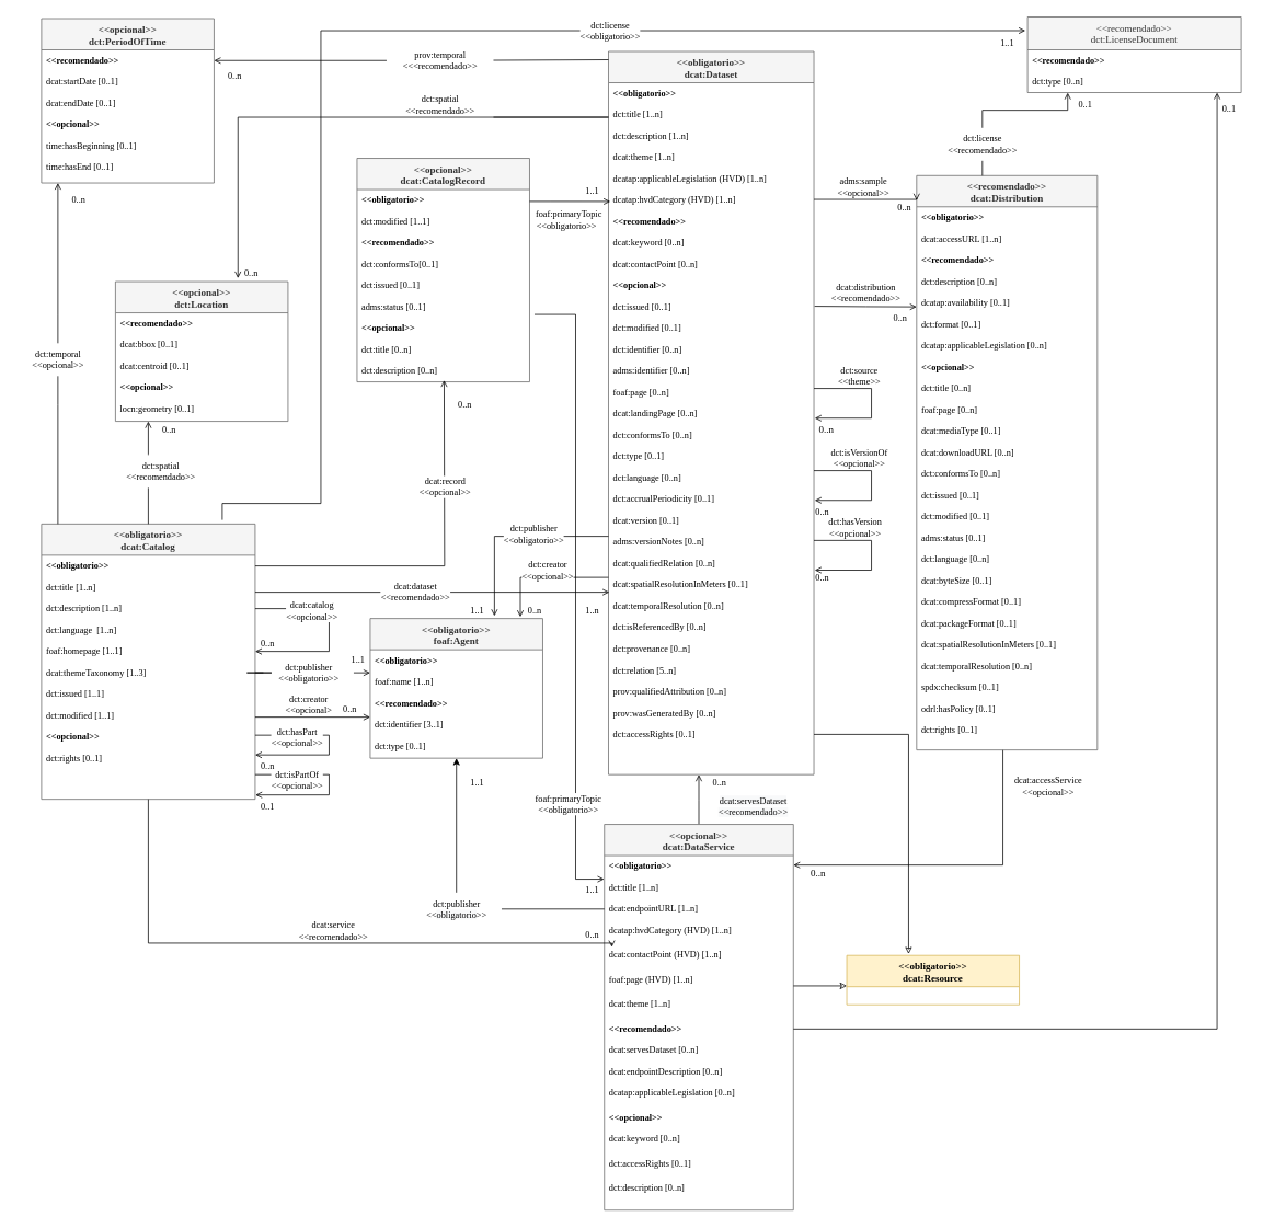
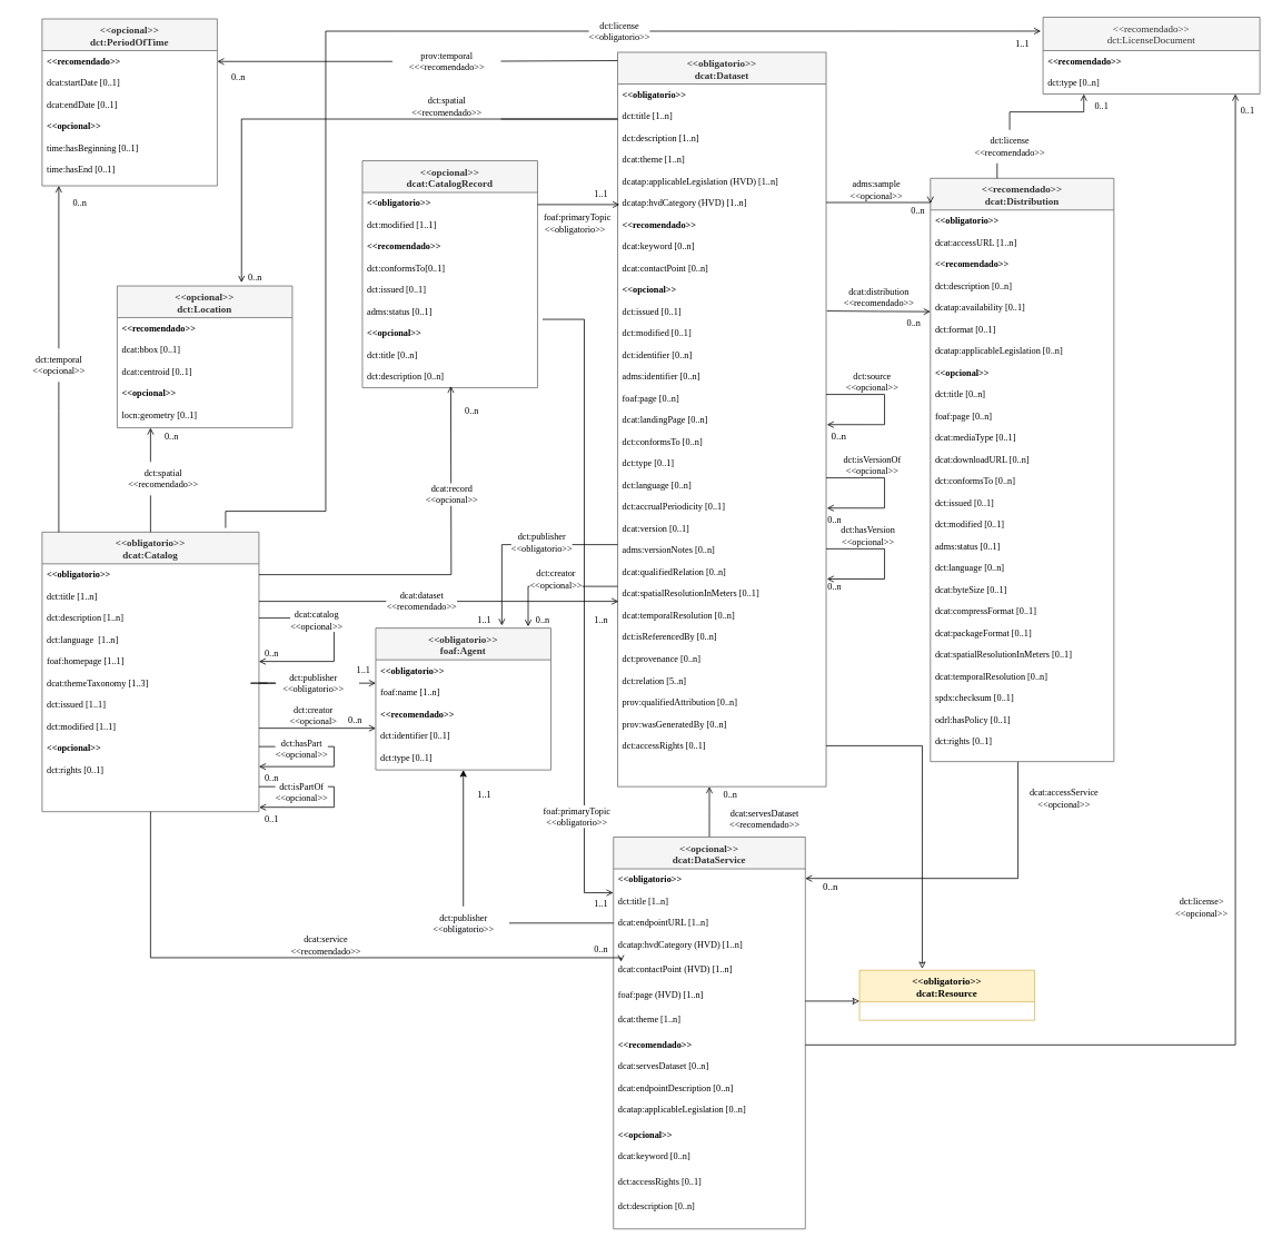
- <mxCell id="158" value="dct:license&lt;br&gt;&amp;lt;&amp;lt;recomendado&amp;gt;&amp;gt;" style="text;html=1;align=center;verticalAlign=middle;resizable=0;points=[];autosize=1;strokeColor=none;fillColor=none;fontSize=11;fontColor=#000000;fontFamily=Montserrat;fontSource=https%3A%2F%2Ffonts.googleapis.com%2Fcss%3Ffamily%3DMontserrat;" parent="1" vertex="1"><mxGeometry x="1130" y="155" width="130" height="40" as="geometry" /></mxCell>
+ <mxCell id="158" value="dct:license&lt;br&gt;&amp;lt;&amp;lt;recomendado&amp;gt;&amp;gt;" style="text;html=1;align=center;verticalAlign=middle;resizable=0;points=[];autosize=1;strokeColor=none;fillColor=none;fontSize=11;fontColor=#000000;fontFamily=Montserrat;fontSource=https%3A%2F%2Ffonts.googleapis.com%2Fcss%3Ffamily%3DMontserrat;" parent="1" vertex="1"><mxGeometry x="1145" y="155" width="130" height="40" as="geometry" /></mxCell>
- <mxCell id="188" value="dct:source&lt;br&gt;&amp;lt;&amp;lt;theme&amp;gt;&amp;gt;" style="text;html=1;align=center;verticalAlign=middle;resizable=0;points=[];autosize=1;strokeColor=none;fillColor=none;fontSize=11;fontFamily=Montserrat;fontSource=https%3A%2F%2Ffonts.googleapis.com%2Fcss%3Ffamily%3DMontserrat;" parent="1" vertex="1"><mxGeometry x="995" y="437" width="100" height="40" as="geometry" /></mxCell>
+ <mxCell id="188" value="dct:source&lt;br&gt;&amp;lt;&amp;lt;opcional&amp;gt;&amp;gt;" style="text;html=1;align=center;verticalAlign=middle;resizable=0;points=[];autosize=1;strokeColor=none;fillColor=none;fontSize=11;fontFamily=Montserrat;fontSource=https%3A%2F%2Ffonts.googleapis.com%2Fcss%3Ffamily%3DMontserrat;" parent="1" vertex="1"><mxGeometry x="995" y="437" width="100" height="40" as="geometry" /></mxCell>
- <mxCell id="127" value="dct:identifier [3..1]" style="text;align=left;verticalAlign=top;spacingLeft=4;spacingRight=4;overflow=hidden;rotatable=0;points=[[0,0.5],[1,0.5]];portConstraint=eastwest;fontSize=11;fontFamily=Montserrat;fontSource=https%3A%2F%2Ffonts.googleapis.com%2Fcss%3Ffamily%3DMontserrat;" parent="123" vertex="1"><mxGeometry y="116" width="210" height="26" as="geometry" /></mxCell>
+ <mxCell id="127" value="dct:identifier [0..1]" style="text;align=left;verticalAlign=top;spacingLeft=4;spacingRight=4;overflow=hidden;rotatable=0;points=[[0,0.5],[1,0.5]];portConstraint=eastwest;fontSize=11;fontFamily=Montserrat;fontSource=https%3A%2F%2Ffonts.googleapis.com%2Fcss%3Ffamily%3DMontserrat;" parent="123" vertex="1"><mxGeometry y="116" width="210" height="26" as="geometry" /></mxCell>
+ <mxCell id="157" value="dct:license&amp;gt;&lt;br&gt;&amp;lt;&amp;lt;opcional&amp;gt;&amp;gt;" style="text;html=1;align=center;verticalAlign=middle;resizable=0;points=[];autosize=1;strokeColor=none;fillColor=none;fontSize=11;fontColor=#000000;fontFamily=Montserrat;fontSource=https%3A%2F%2Ffonts.googleapis.com%2Fcss%3Ffamily%3DMontserrat;" parent="1" vertex="1"><mxGeometry x="1390" y="1067" width="100" height="40" as="geometry" /></mxCell>
- <mxCell id="151" value="dcat:service&lt;br&gt;&amp;lt;&amp;lt;recomendado&amp;gt;&amp;gt;" style="text;html=1;align=center;verticalAlign=middle;resizable=0;points=[];autosize=1;strokeColor=none;fillColor=none;fontSize=11;fontColor=#000000;fontFamily=Montserrat;fontSource=https%3A%2F%2Ffonts.googleapis.com%2Fcss%3Ffamily%3DMontserrat;" parent="1" vertex="1"><mxGeometry x="340" y="1112" width="130" height="40" as="geometry" /></mxCell>
+ <mxCell id="151" value="dcat:service&lt;br&gt;&amp;lt;&amp;lt;recomendado&amp;gt;&amp;gt;" style="text;html=1;align=center;verticalAlign=middle;resizable=0;points=[];autosize=1;strokeColor=none;fillColor=none;fontSize=11;fontColor=#000000;fontFamily=Montserrat;fontSource=https%3A%2F%2Ffonts.googleapis.com%2Fcss%3Ffamily%3DMontserrat;" parent="1" vertex="1"><mxGeometry x="325" y="1112" width="130" height="40" as="geometry" /></mxCell>
